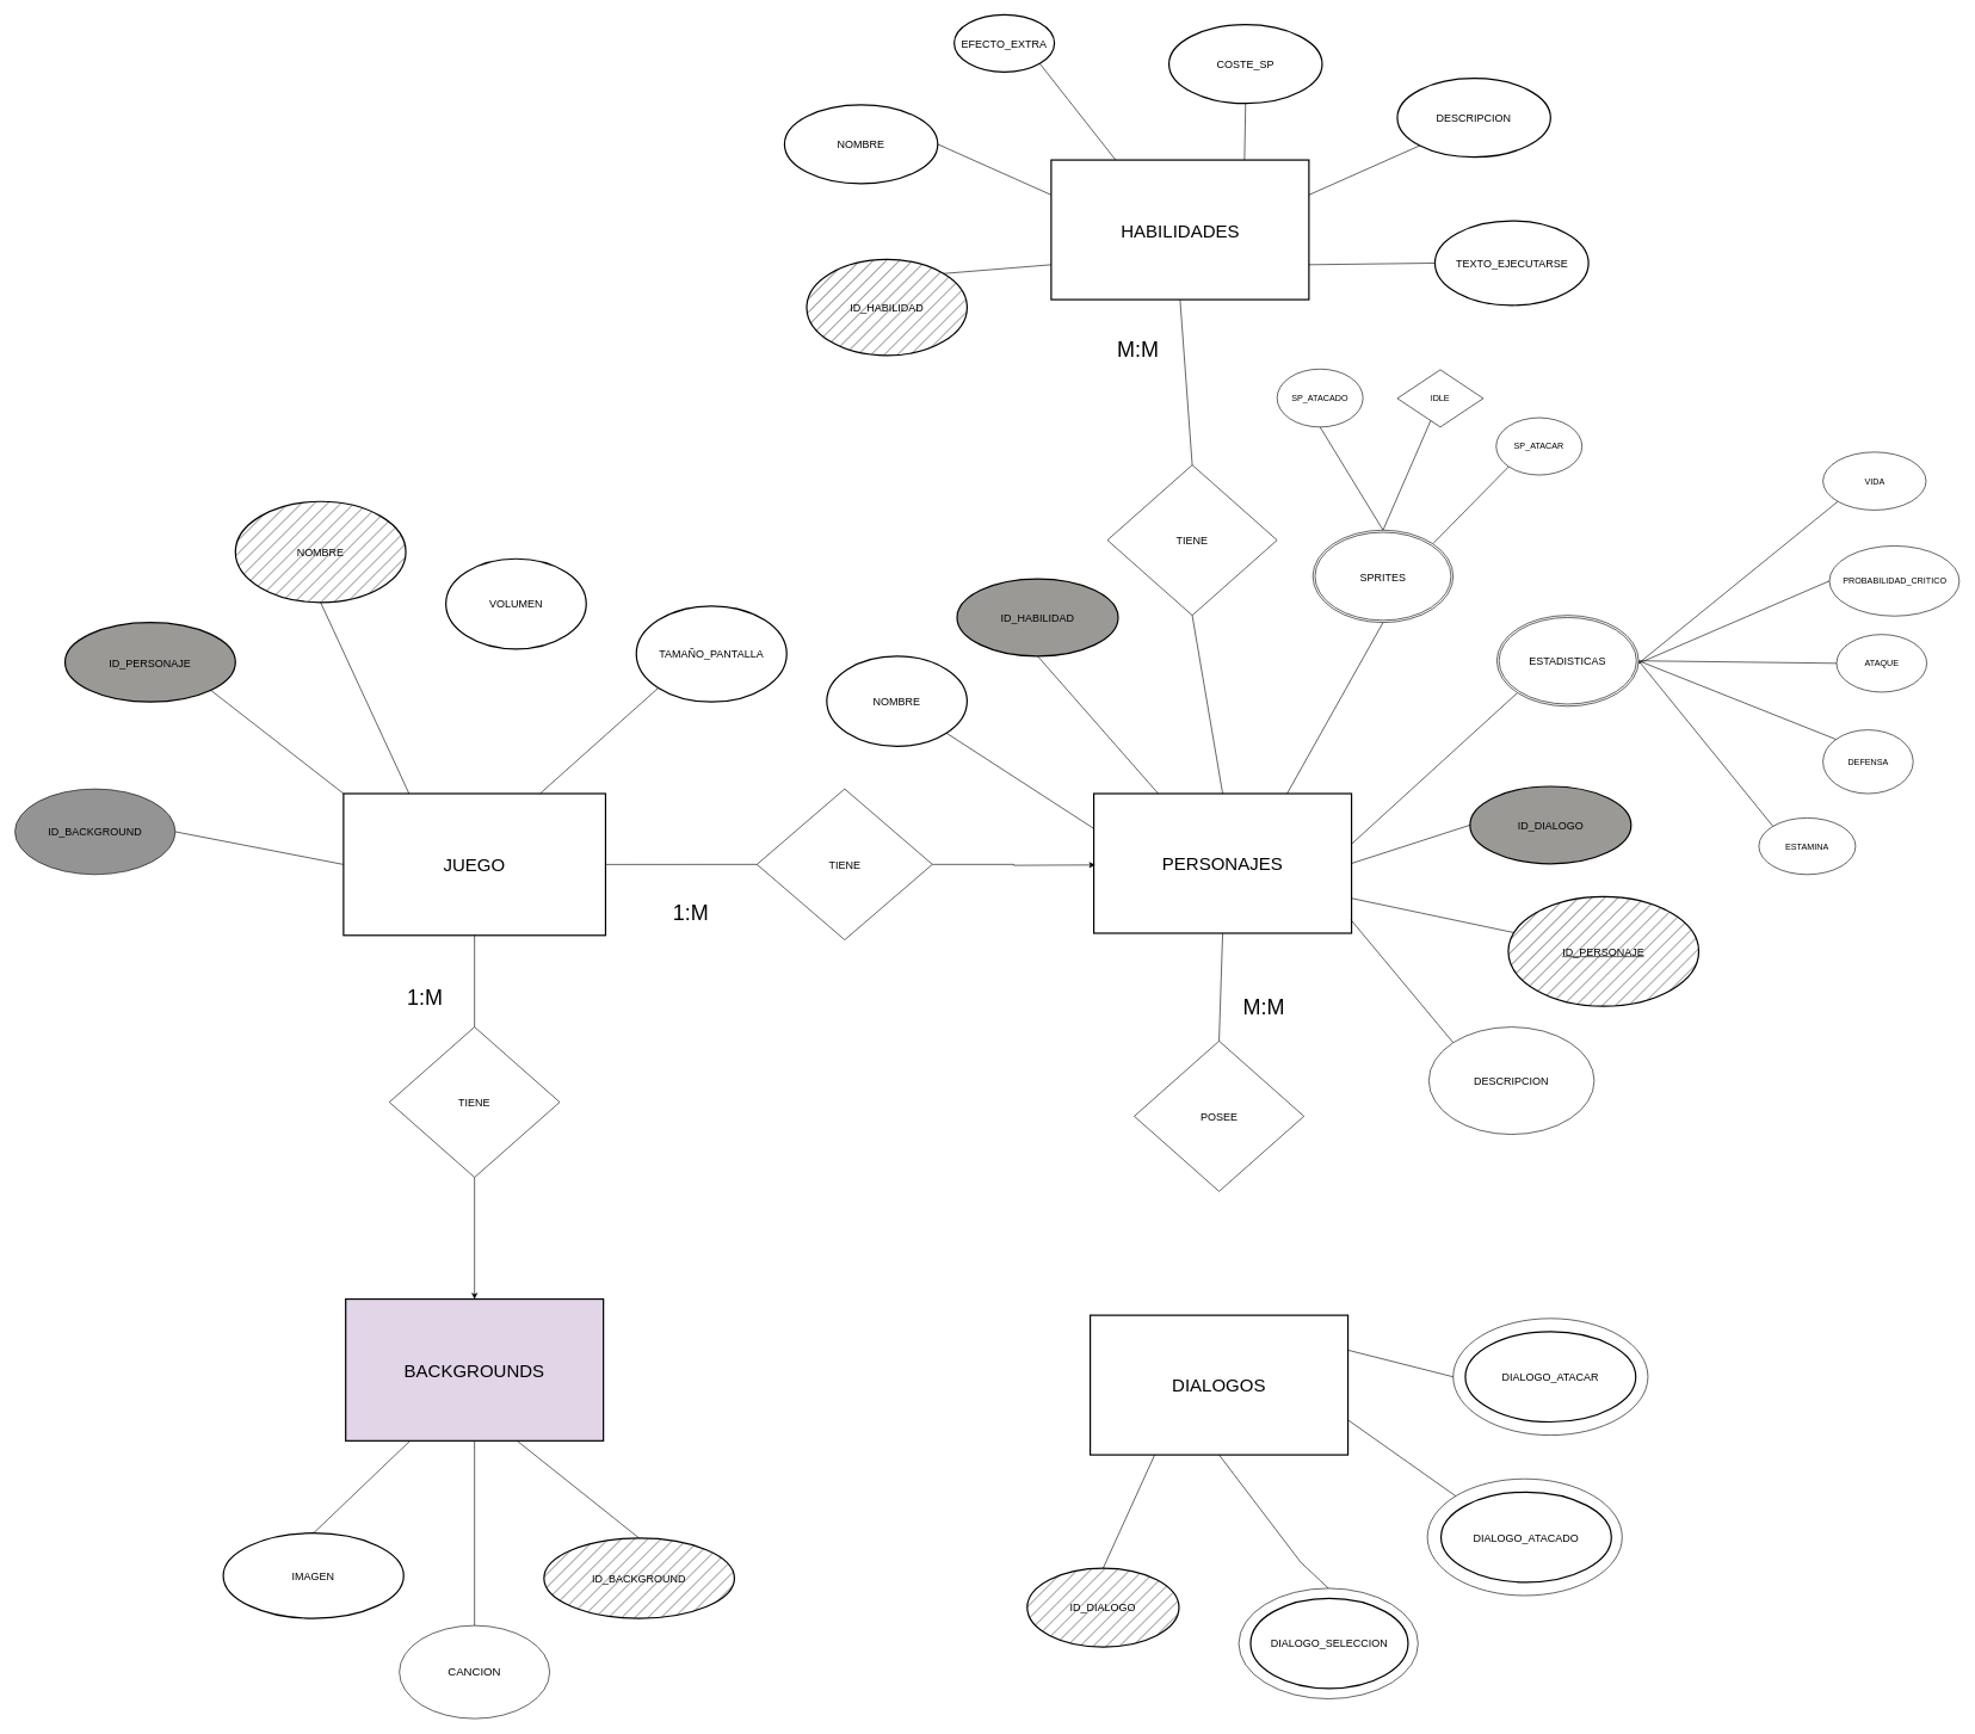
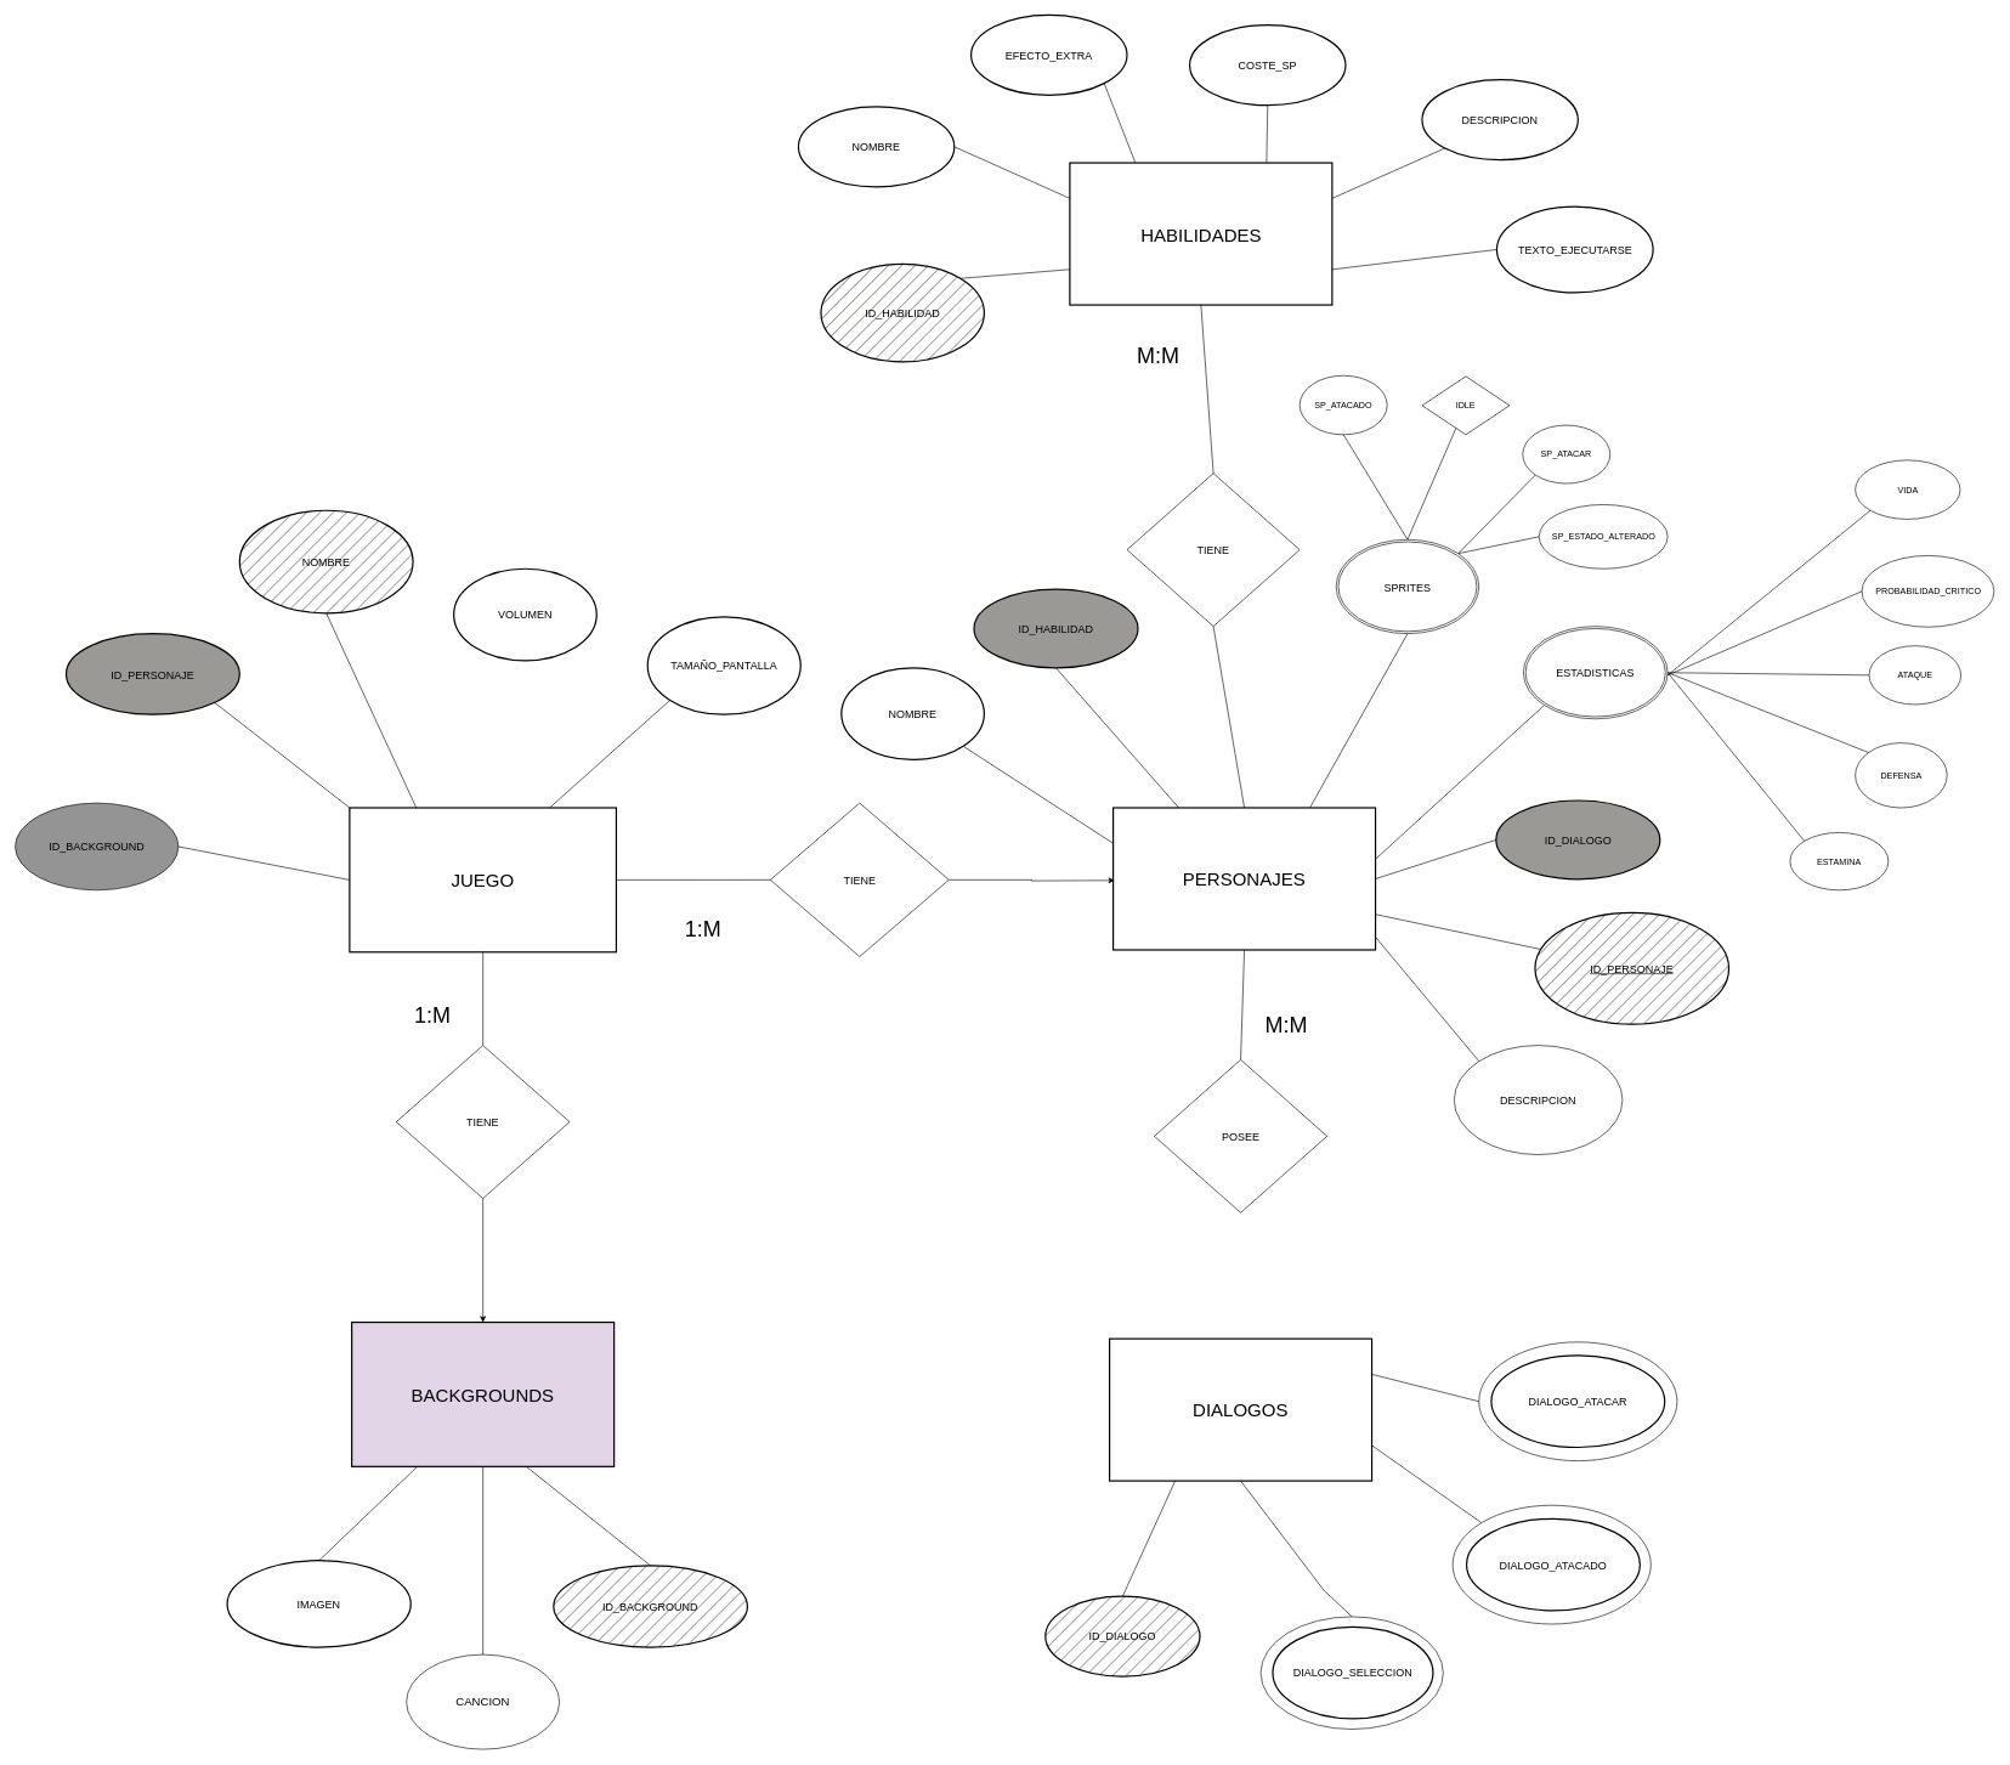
- <mxCell id="84" value="&lt;span style=&quot;font-size: 15px;&quot;&gt;EFECTO_EXTRA&lt;/span&gt;" style="ellipse;whiteSpace=wrap;html=1;strokeWidth=2;" parent="1" vertex="1"><mxGeometry x="1332" y="20" width="140" height="80" as="geometry" /></mxCell>
+ <mxCell id="84" value="&lt;span style=&quot;font-size: 15px;&quot;&gt;EFECTO_EXTRA&lt;/span&gt;" style="ellipse;whiteSpace=wrap;html=1;strokeWidth=2;" parent="1" vertex="1"><mxGeometry x="1332" y="20" width="214" height="110" as="geometry" /></mxCell>
- <mxCell id="88" value="&lt;span style=&quot;font-size: 15px;&quot;&gt;TEXTO_EJECUTARSE&lt;/span&gt;" style="ellipse;whiteSpace=wrap;html=1;strokeWidth=2;" parent="1" vertex="1"><mxGeometry x="2003.5" y="308" width="214.5" height="118" as="geometry" /></mxCell>
+ <mxCell id="88" value="&lt;span style=&quot;font-size: 15px;&quot;&gt;TEXTO_EJECUTARSE&lt;/span&gt;" style="ellipse;whiteSpace=wrap;html=1;strokeWidth=2;" parent="1" vertex="1"><mxGeometry x="2053.5" y="283" width="214.5" height="118" as="geometry" /></mxCell>
+ <mxCell id="71" value="SP_ESTADO_ALTERADO" style="ellipse;whiteSpace=wrap;html=1;" parent="1" vertex="1"><mxGeometry x="2111.5" y="692" width="176.5" height="88" as="geometry" /></mxCell>
+ <mxCell id="29" value="" style="endArrow=none;html=1;rounded=0;entryX=1;entryY=0;entryDx=0;entryDy=0;exitX=0;exitY=0.5;exitDx=0;exitDy=0;" parent="1" source="71" target="94" edge="1"><mxGeometry relative="1" as="geometry"><mxPoint x="1804.5" y="1126" as="sourcePoint" /><mxPoint x="1929.5" y="762" as="targetPoint" /></mxGeometry></mxCell>
